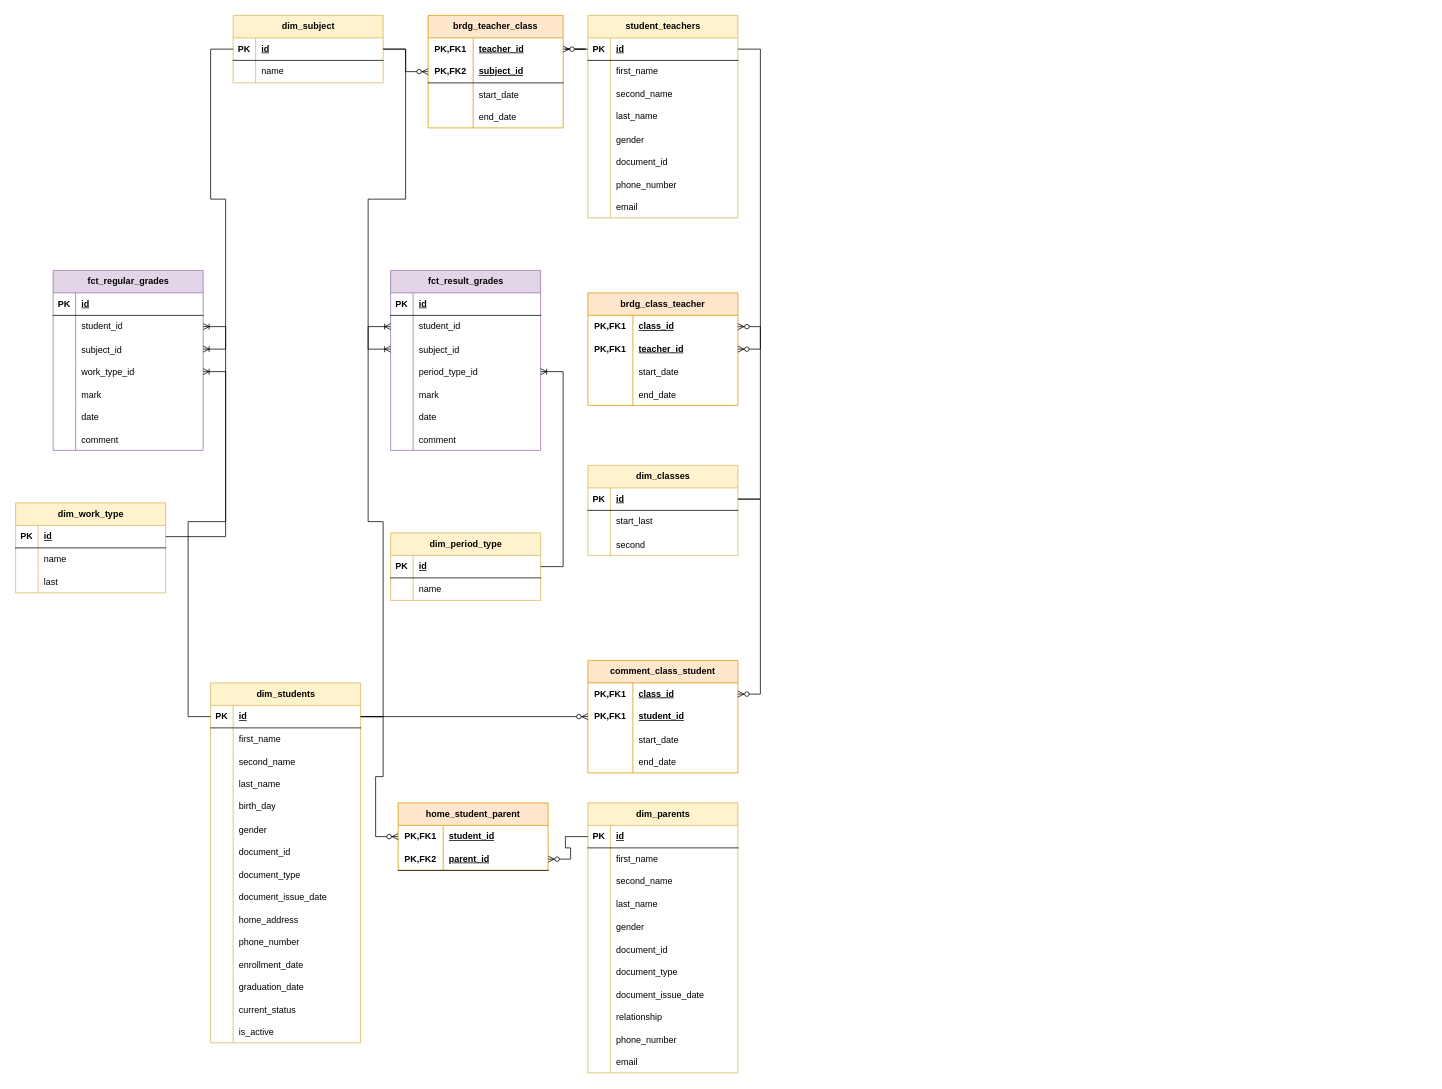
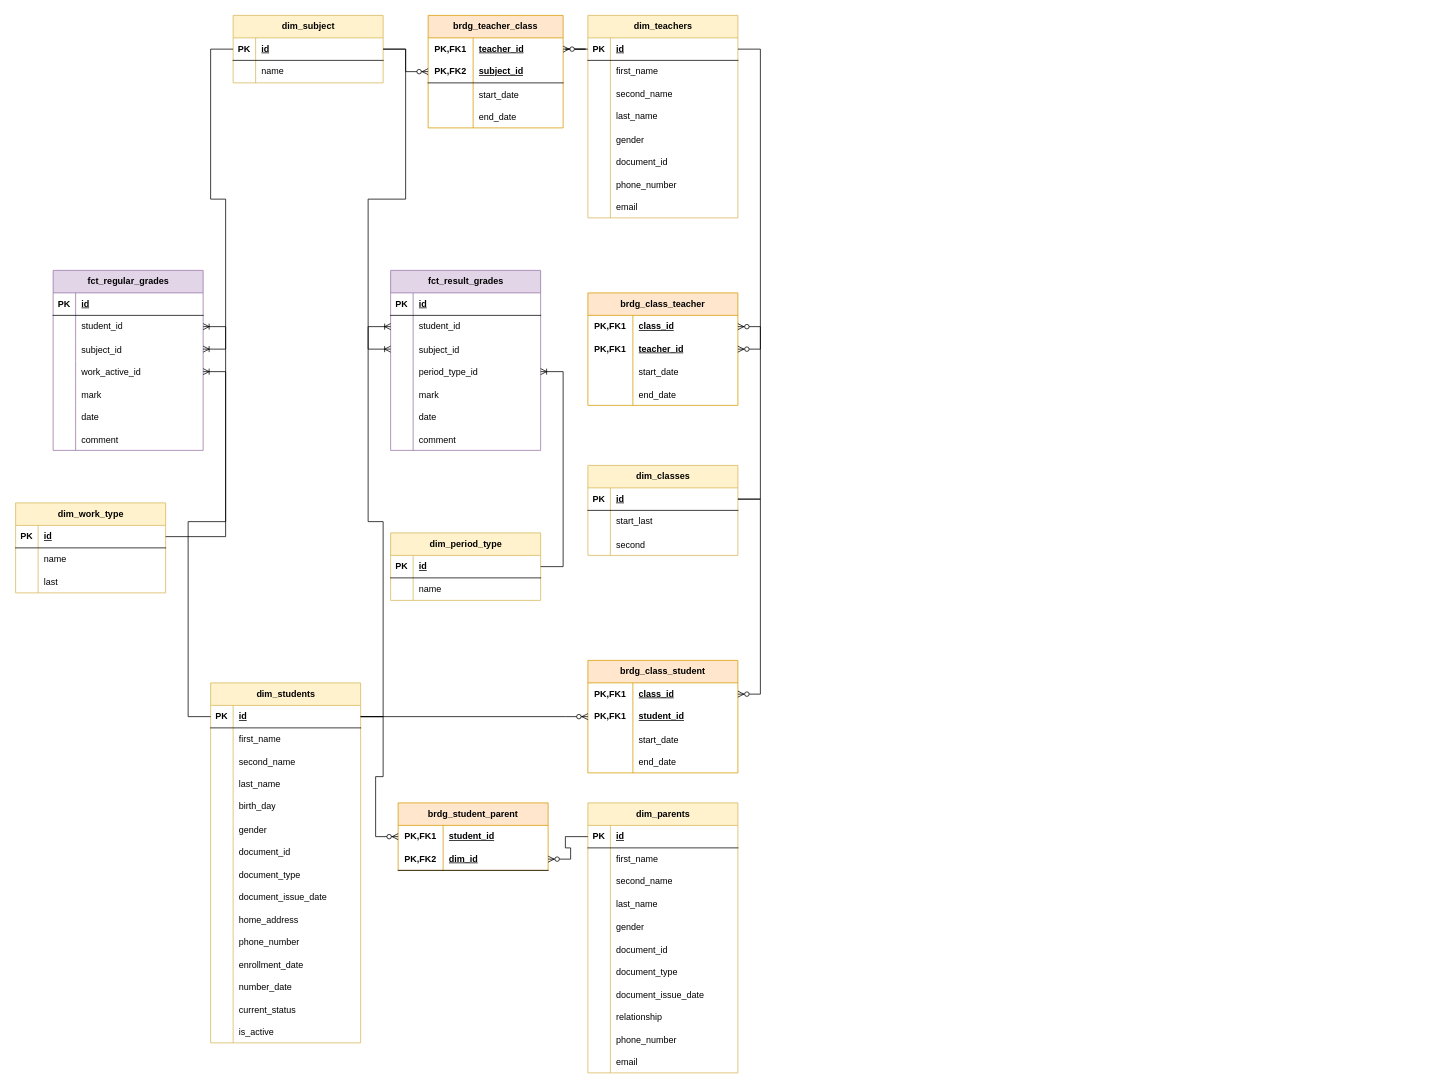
- <mxCell id="101" value="student_teachers" style="shape=table;startSize=30;container=1;collapsible=1;childLayout=tableLayout;fixedRows=1;rowLines=0;fontStyle=1;align=center;resizeLast=1;html=1;fillColor=#fff2cc;strokeColor=#d6b656;" vertex="1" parent="1"><mxGeometry x="783" y="20" width="200" height="270" as="geometry" /></mxCell>
+ <mxCell id="101" value="dim_teachers" style="shape=table;startSize=30;container=1;collapsible=1;childLayout=tableLayout;fixedRows=1;rowLines=0;fontStyle=1;align=center;resizeLast=1;html=1;fillColor=#fff2cc;strokeColor=#d6b656;" vertex="1" parent="1"><mxGeometry x="783" y="20" width="200" height="270" as="geometry" /></mxCell>
- <mxCell id="190" value="work_type_id" style="shape=partialRectangle;connectable=0;fillColor=none;top=0;left=0;bottom=0;right=0;align=left;spacingLeft=6;overflow=hidden;" vertex="1" parent="188"><mxGeometry x="30" width="170" height="30" as="geometry"><mxRectangle width="170" height="30" as="alternateBounds" /></mxGeometry></mxCell>
+ <mxCell id="190" value="work_active_id" style="shape=partialRectangle;connectable=0;fillColor=none;top=0;left=0;bottom=0;right=0;align=left;spacingLeft=6;overflow=hidden;" vertex="1" parent="188"><mxGeometry x="30" width="170" height="30" as="geometry"><mxRectangle width="170" height="30" as="alternateBounds" /></mxGeometry></mxCell>
- <mxCell id="163" value="comment_class_student" style="shape=table;startSize=30;container=1;collapsible=1;childLayout=tableLayout;fixedRows=1;rowLines=0;fontStyle=1;align=center;resizeLast=1;html=1;whiteSpace=wrap;fillColor=#ffe6cc;strokeColor=#d79b00;" vertex="1" parent="1"><mxGeometry x="783" y="880" width="200" height="150" as="geometry" /></mxCell>
+ <mxCell id="163" value="brdg_class_student" style="shape=table;startSize=30;container=1;collapsible=1;childLayout=tableLayout;fixedRows=1;rowLines=0;fontStyle=1;align=center;resizeLast=1;html=1;whiteSpace=wrap;fillColor=#ffe6cc;strokeColor=#d79b00;" vertex="1" parent="1"><mxGeometry x="783" y="880" width="200" height="150" as="geometry" /></mxCell>
- <mxCell id="82" value="home_student_parent" style="shape=table;startSize=30;container=1;collapsible=1;childLayout=tableLayout;fixedRows=1;rowLines=0;fontStyle=1;align=center;resizeLast=1;html=1;whiteSpace=wrap;fillColor=#ffe6cc;strokeColor=#d79b00;" vertex="1" parent="1"><mxGeometry x="530" y="1070" width="200" height="90" as="geometry" /></mxCell>
+ <mxCell id="82" value="brdg_student_parent" style="shape=table;startSize=30;container=1;collapsible=1;childLayout=tableLayout;fixedRows=1;rowLines=0;fontStyle=1;align=center;resizeLast=1;html=1;whiteSpace=wrap;fillColor=#ffe6cc;strokeColor=#d79b00;" vertex="1" parent="1"><mxGeometry x="530" y="1070" width="200" height="90" as="geometry" /></mxCell>
- <mxCell id="88" value="parent_id" style="shape=partialRectangle;connectable=0;fillColor=none;top=0;left=0;bottom=0;right=0;align=left;spacingLeft=6;fontStyle=5;overflow=hidden;html=1;whiteSpace=wrap;" vertex="1" parent="86"><mxGeometry x="60" width="140" height="30" as="geometry"><mxRectangle width="140" height="30" as="alternateBounds" /></mxGeometry></mxCell>
+ <mxCell id="88" value="dim_id" style="shape=partialRectangle;connectable=0;fillColor=none;top=0;left=0;bottom=0;right=0;align=left;spacingLeft=6;fontStyle=5;overflow=hidden;html=1;whiteSpace=wrap;" vertex="1" parent="86"><mxGeometry x="60" width="140" height="30" as="geometry"><mxRectangle width="140" height="30" as="alternateBounds" /></mxGeometry></mxCell>
- <mxCell id="41" value="graduation_date" style="shape=partialRectangle;connectable=0;fillColor=none;top=0;left=0;bottom=0;right=0;align=left;spacingLeft=6;overflow=hidden;" vertex="1" parent="39"><mxGeometry x="30" width="170" height="30" as="geometry"><mxRectangle width="170" height="30" as="alternateBounds" /></mxGeometry></mxCell>
+ <mxCell id="41" value="number_date" style="shape=partialRectangle;connectable=0;fillColor=none;top=0;left=0;bottom=0;right=0;align=left;spacingLeft=6;overflow=hidden;" vertex="1" parent="39"><mxGeometry x="30" width="170" height="30" as="geometry"><mxRectangle width="170" height="30" as="alternateBounds" /></mxGeometry></mxCell>
